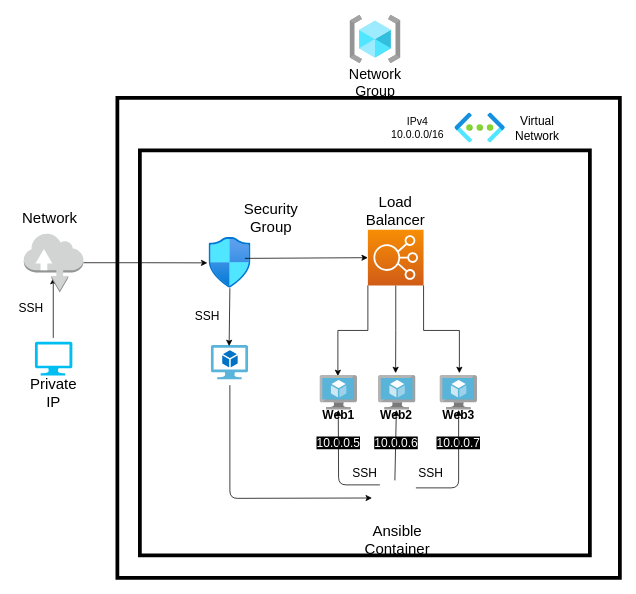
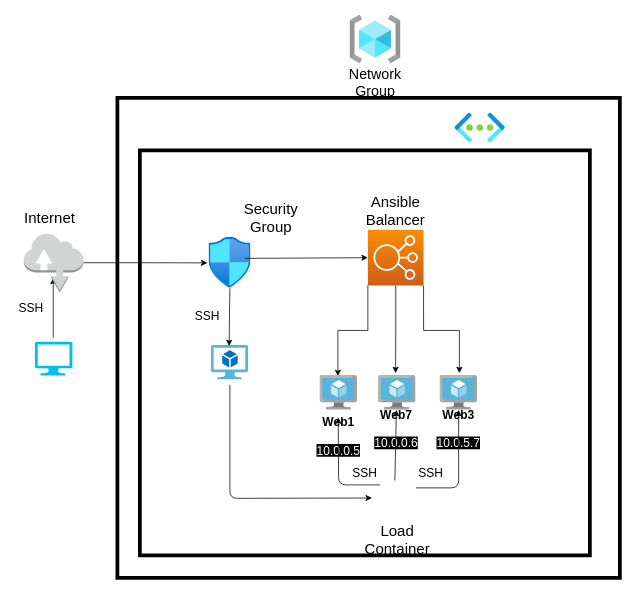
- <mxCell id="38" value="&lt;font style=&quot;font-size: 14px&quot;&gt;IPv4&lt;br&gt;10.0.0.0/16&lt;/font&gt;" style="text;html=1;strokeColor=none;fillColor=none;align=center;verticalAlign=middle;whiteSpace=wrap;rounded=0;" vertex="1" parent="1"><mxGeometry x="527.13" y="150" width="58.87" height="40" as="geometry" /></mxCell>
- <mxCell id="37" value="&lt;font style=&quot;font-size: 16px&quot;&gt;Virtual Network&lt;/font&gt;" style="text;html=1;strokeColor=none;fillColor=none;align=center;verticalAlign=middle;whiteSpace=wrap;rounded=0;" vertex="1" parent="1"><mxGeometry x="686" y="150" width="60" height="40" as="geometry" /></mxCell>
- <mxCell id="25" value="&lt;font style=&quot;font-size: 20px&quot;&gt;Load Balancer&lt;br&gt;&lt;/font&gt;" style="text;html=1;strokeColor=none;fillColor=none;align=center;verticalAlign=middle;whiteSpace=wrap;rounded=0;" parent="1" vertex="1"><mxGeometry x="477.13" y="250" width="100" height="60" as="geometry" /></mxCell>
+ <mxCell id="25" value="&lt;font style=&quot;font-size: 20px&quot;&gt;Ansible Balancer&lt;br&gt;&lt;/font&gt;" style="text;html=1;strokeColor=none;fillColor=none;align=center;verticalAlign=middle;whiteSpace=wrap;rounded=0;" parent="1" vertex="1"><mxGeometry x="477.13" y="250" width="100" height="60" as="geometry" /></mxCell>
- <mxCell id="22" value="&lt;font style=&quot;font-size: 20px&quot;&gt;Network&lt;/font&gt;" style="text;html=1;strokeColor=none;fillColor=none;align=center;verticalAlign=middle;whiteSpace=wrap;rounded=0;" parent="1" vertex="1"><mxGeometry x="20.75" y="261.5" width="90" height="54.25" as="geometry" /></mxCell>
+ <mxCell id="22" value="&lt;font style=&quot;font-size: 20px&quot;&gt;Internet&lt;/font&gt;" style="text;html=1;strokeColor=none;fillColor=none;align=center;verticalAlign=middle;whiteSpace=wrap;rounded=0;" parent="1" vertex="1"><mxGeometry x="20.75" y="261.5" width="90" height="54.25" as="geometry" /></mxCell>
- <mxCell id="17" value="&lt;font style=&quot;font-size: 20px&quot;&gt;Private IP&lt;/font&gt;" style="text;html=1;strokeColor=none;fillColor=none;align=center;verticalAlign=middle;whiteSpace=wrap;rounded=0;spacing=5;strokeWidth=5;" parent="1" vertex="1"><mxGeometry x="51" y="513" width="40" height="20" as="geometry" /></mxCell>
- <mxCell id="26" value="&lt;font style=&quot;font-size: 16px&quot;&gt;&lt;b&gt;Web1&lt;/b&gt;&lt;br&gt;&lt;br&gt;&lt;span style=&quot;color: rgb(255 , 255 , 255) ; background-color: rgb(0 , 0 , 0)&quot;&gt;10.0.0.5&lt;/span&gt;&lt;/font&gt;" style="text;html=1;strokeColor=none;fillColor=none;align=center;verticalAlign=middle;whiteSpace=wrap;rounded=0;" parent="1" vertex="1"><mxGeometry x="415.5" y="546" width="70" height="50" as="geometry" /></mxCell>
+ <mxCell id="26" value="&lt;font style=&quot;font-size: 16px&quot;&gt;&lt;b&gt;Web1&lt;/b&gt;&lt;br&gt;&lt;br&gt;&lt;span style=&quot;color: rgb(255 , 255 , 255) ; background-color: rgb(0 , 0 , 0)&quot;&gt;10.0.0.5&lt;/span&gt;&lt;/font&gt;" style="text;html=1;strokeColor=none;fillColor=none;align=center;verticalAlign=middle;whiteSpace=wrap;rounded=0;" parent="1" vertex="1"><mxGeometry x="415.5" y="556" width="70" height="50" as="geometry" /></mxCell>
- <mxCell id="27" value="&lt;font style=&quot;font-size: 16px&quot;&gt;&lt;b&gt;Web2&lt;/b&gt;&lt;br&gt;&lt;br&gt;&lt;span style=&quot;color: rgb(255 , 255 , 255) ; background-color: rgb(0 , 0 , 0)&quot;&gt;10.0.0.6&lt;/span&gt;&lt;/font&gt;" style="text;html=1;strokeColor=none;fillColor=none;align=center;verticalAlign=middle;whiteSpace=wrap;rounded=0;" parent="1" vertex="1"><mxGeometry x="493" y="546" width="70" height="50" as="geometry" /></mxCell>
+ <mxCell id="27" value="&lt;font style=&quot;font-size: 16px&quot;&gt;&lt;b&gt;Web7&lt;/b&gt;&lt;br&gt;&lt;br&gt;&lt;span style=&quot;color: rgb(255 , 255 , 255) ; background-color: rgb(0 , 0 , 0)&quot;&gt;10.0.0.6&lt;/span&gt;&lt;/font&gt;" style="text;html=1;strokeColor=none;fillColor=none;align=center;verticalAlign=middle;whiteSpace=wrap;rounded=0;" parent="1" vertex="1"><mxGeometry x="493" y="546" width="70" height="50" as="geometry" /></mxCell>
- <mxCell id="28" value="&lt;font style=&quot;font-size: 16px&quot;&gt;&lt;b&gt;Web3&lt;/b&gt;&lt;br&gt;&lt;br&gt;&lt;span style=&quot;color: rgb(255 , 255 , 255) ; background-color: rgb(0 , 0 , 0)&quot;&gt;10.0.0.7&lt;/span&gt;&lt;/font&gt;" style="text;html=1;strokeColor=none;fillColor=none;align=center;verticalAlign=middle;whiteSpace=wrap;rounded=0;" parent="1" vertex="1"><mxGeometry x="576" y="546" width="70" height="50" as="geometry" /></mxCell>
+ <mxCell id="28" value="&lt;font style=&quot;font-size: 16px&quot;&gt;&lt;b&gt;Web3&lt;/b&gt;&lt;br&gt;&lt;br&gt;&lt;span style=&quot;color: rgb(255 , 255 , 255) ; background-color: rgb(0 , 0 , 0)&quot;&gt;10.0.5.7&lt;/span&gt;&lt;/font&gt;" style="text;html=1;strokeColor=none;fillColor=none;align=center;verticalAlign=middle;whiteSpace=wrap;rounded=0;" parent="1" vertex="1"><mxGeometry x="576" y="546" width="70" height="50" as="geometry" /></mxCell>
- <mxCell id="20" value="&lt;font style=&quot;font-size: 20px&quot;&gt;Ansible&lt;br&gt;Container&lt;/font&gt;" style="text;html=1;strokeColor=none;fillColor=none;align=center;verticalAlign=middle;whiteSpace=wrap;rounded=0;" parent="1" vertex="1"><mxGeometry x="485.5" y="687" width="87" height="63" as="geometry" /></mxCell>
+ <mxCell id="20" value="&lt;font style=&quot;font-size: 20px&quot;&gt;Load&lt;br&gt;Container&lt;/font&gt;" style="text;html=1;strokeColor=none;fillColor=none;align=center;verticalAlign=middle;whiteSpace=wrap;rounded=0;" parent="1" vertex="1"><mxGeometry x="485.5" y="687" width="87" height="63" as="geometry" /></mxCell>
